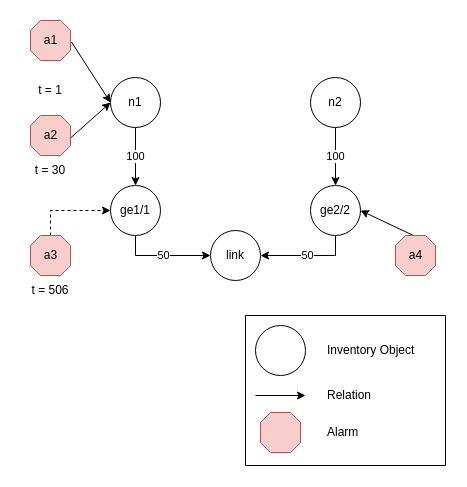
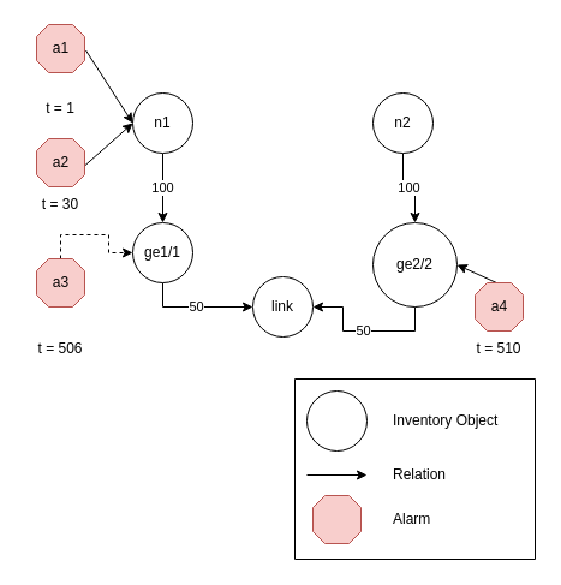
- <mxCell id="11" value="ge2/2" style="ellipse;whiteSpace=wrap;html=1;aspect=fixed;" parent="1" vertex="1"><mxGeometry x="310" y="185" width="50" height="50" as="geometry" /></mxCell>
+ <mxCell id="11" value="ge2/2" style="ellipse;whiteSpace=wrap;html=1;aspect=fixed;" parent="1" vertex="1"><mxGeometry x="310" y="185" width="70" height="70" as="geometry" /></mxCell>
- <mxCell id="24" value="a3" style="verticalLabelPosition=middle;verticalAlign=middle;html=1;shape=mxgraph.basic.polygon;polyCoords=[[0.25,0],[0.75,0],[1,0.25],[1,0.75],[0.75,1],[0.25,1],[0,0.75],[0,0.25]];polyline=0;labelPosition=center;align=center;fillColor=#f8cecc;strokeColor=#b85450;aspect=fixed;" parent="1" vertex="1"><mxGeometry x="30" y="235" width="40" height="40" as="geometry" /></mxCell>
+ <mxCell id="24" value="a3" style="verticalLabelPosition=middle;verticalAlign=middle;html=1;shape=mxgraph.basic.polygon;polyCoords=[[0.25,0],[0.75,0],[1,0.25],[1,0.75],[0.75,1],[0.25,1],[0,0.75],[0,0.25]];polyline=0;labelPosition=center;align=center;fillColor=#f8cecc;strokeColor=#b85450;aspect=fixed;" parent="1" vertex="1"><mxGeometry x="30" y="215" width="40" height="40" as="geometry" /></mxCell>
+ <mxCell id="29" value="t = 510" style="text;html=1;strokeColor=none;fillColor=none;align=center;verticalAlign=middle;whiteSpace=wrap;rounded=0;" vertex="1" parent="1"><mxGeometry x="385" y="275" width="60" height="30" as="geometry" /></mxCell>
